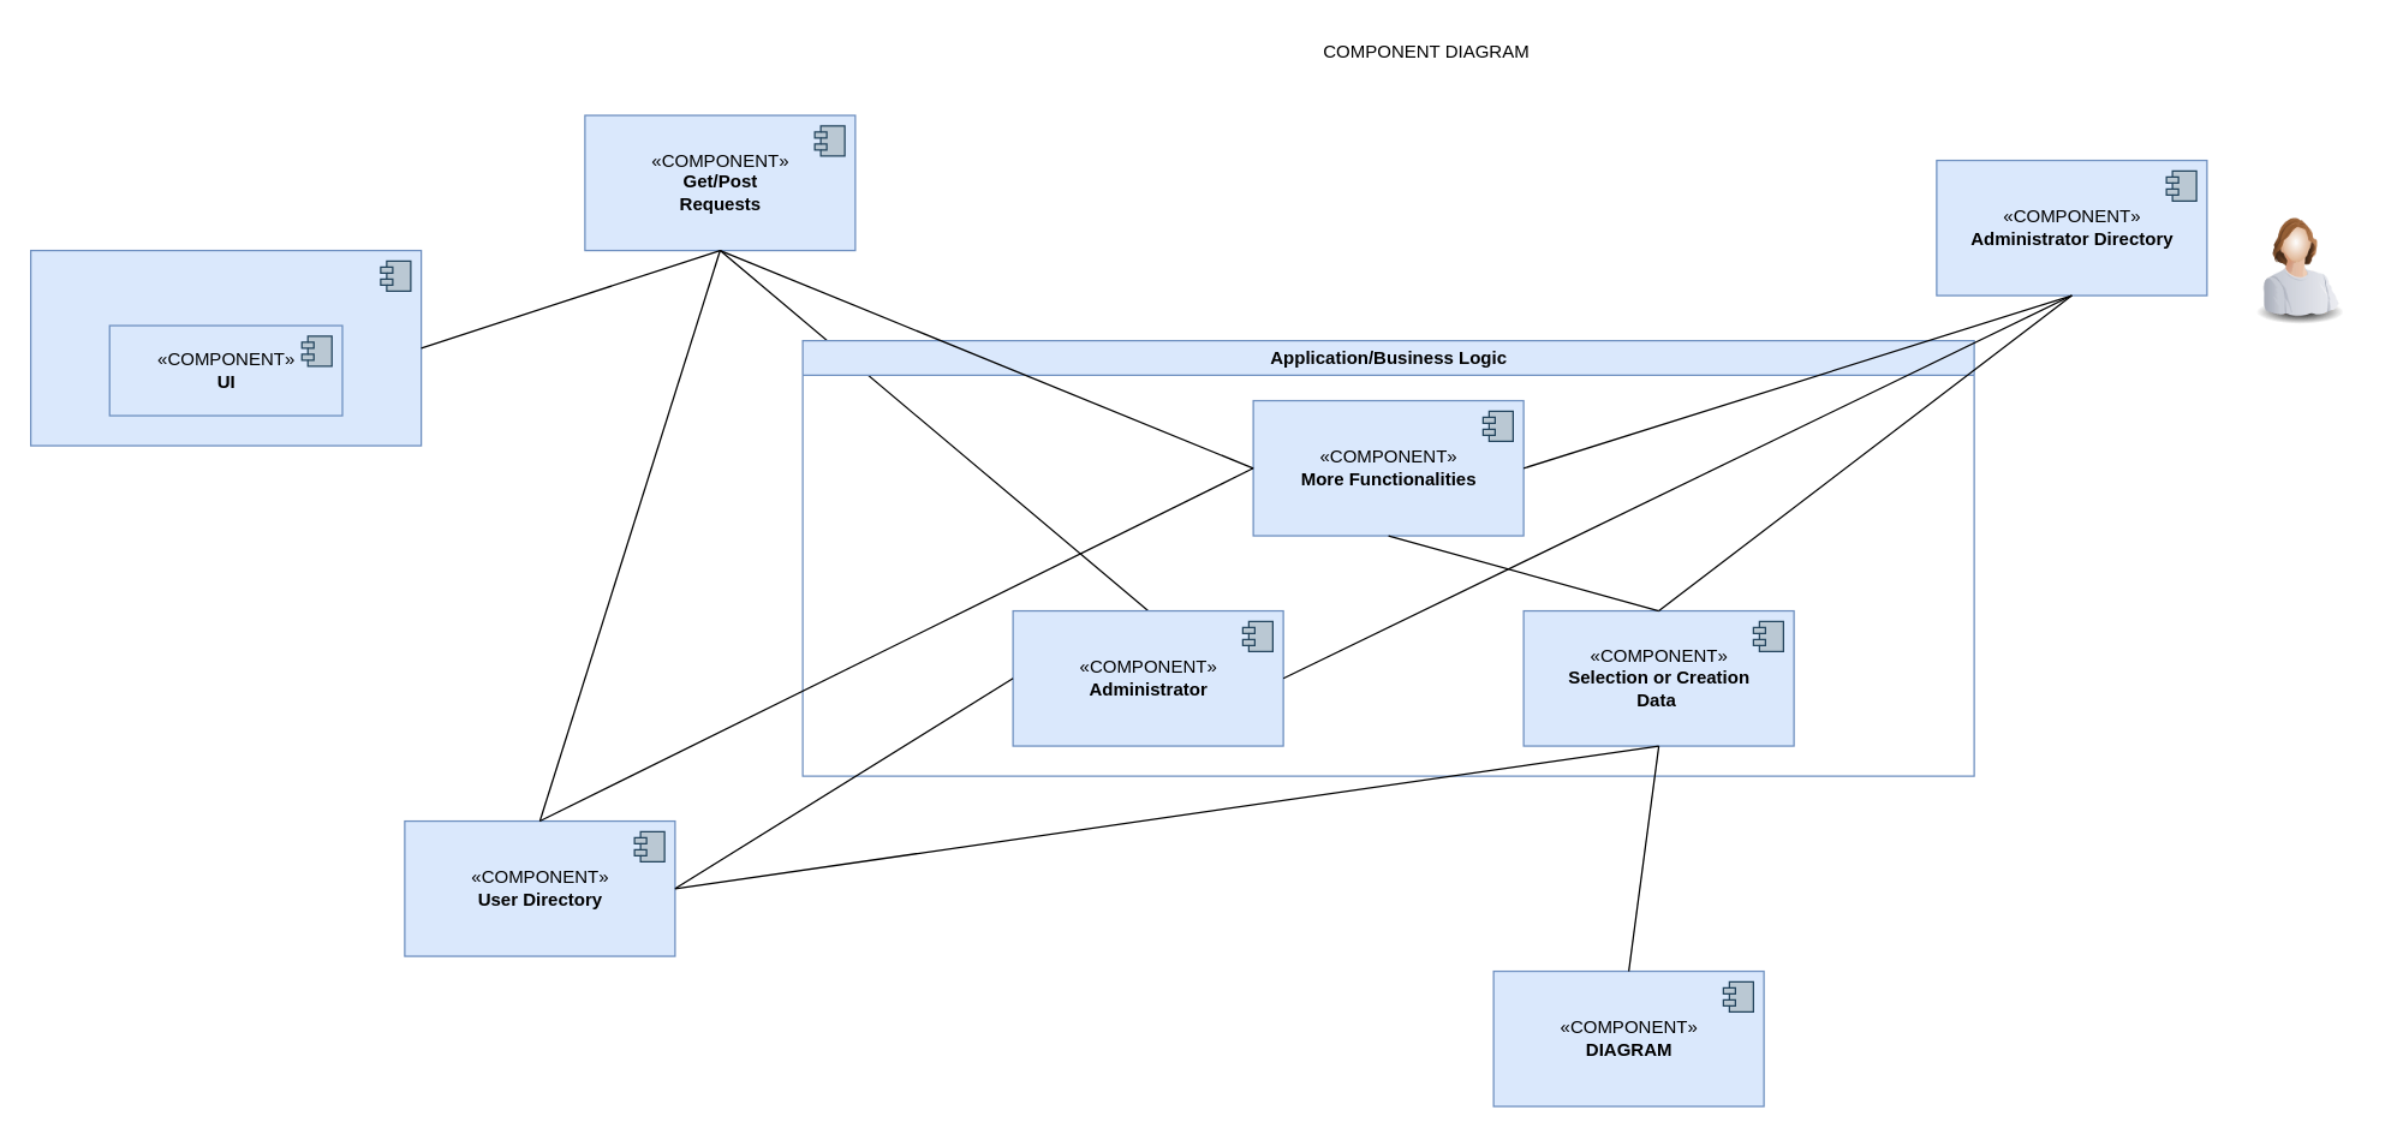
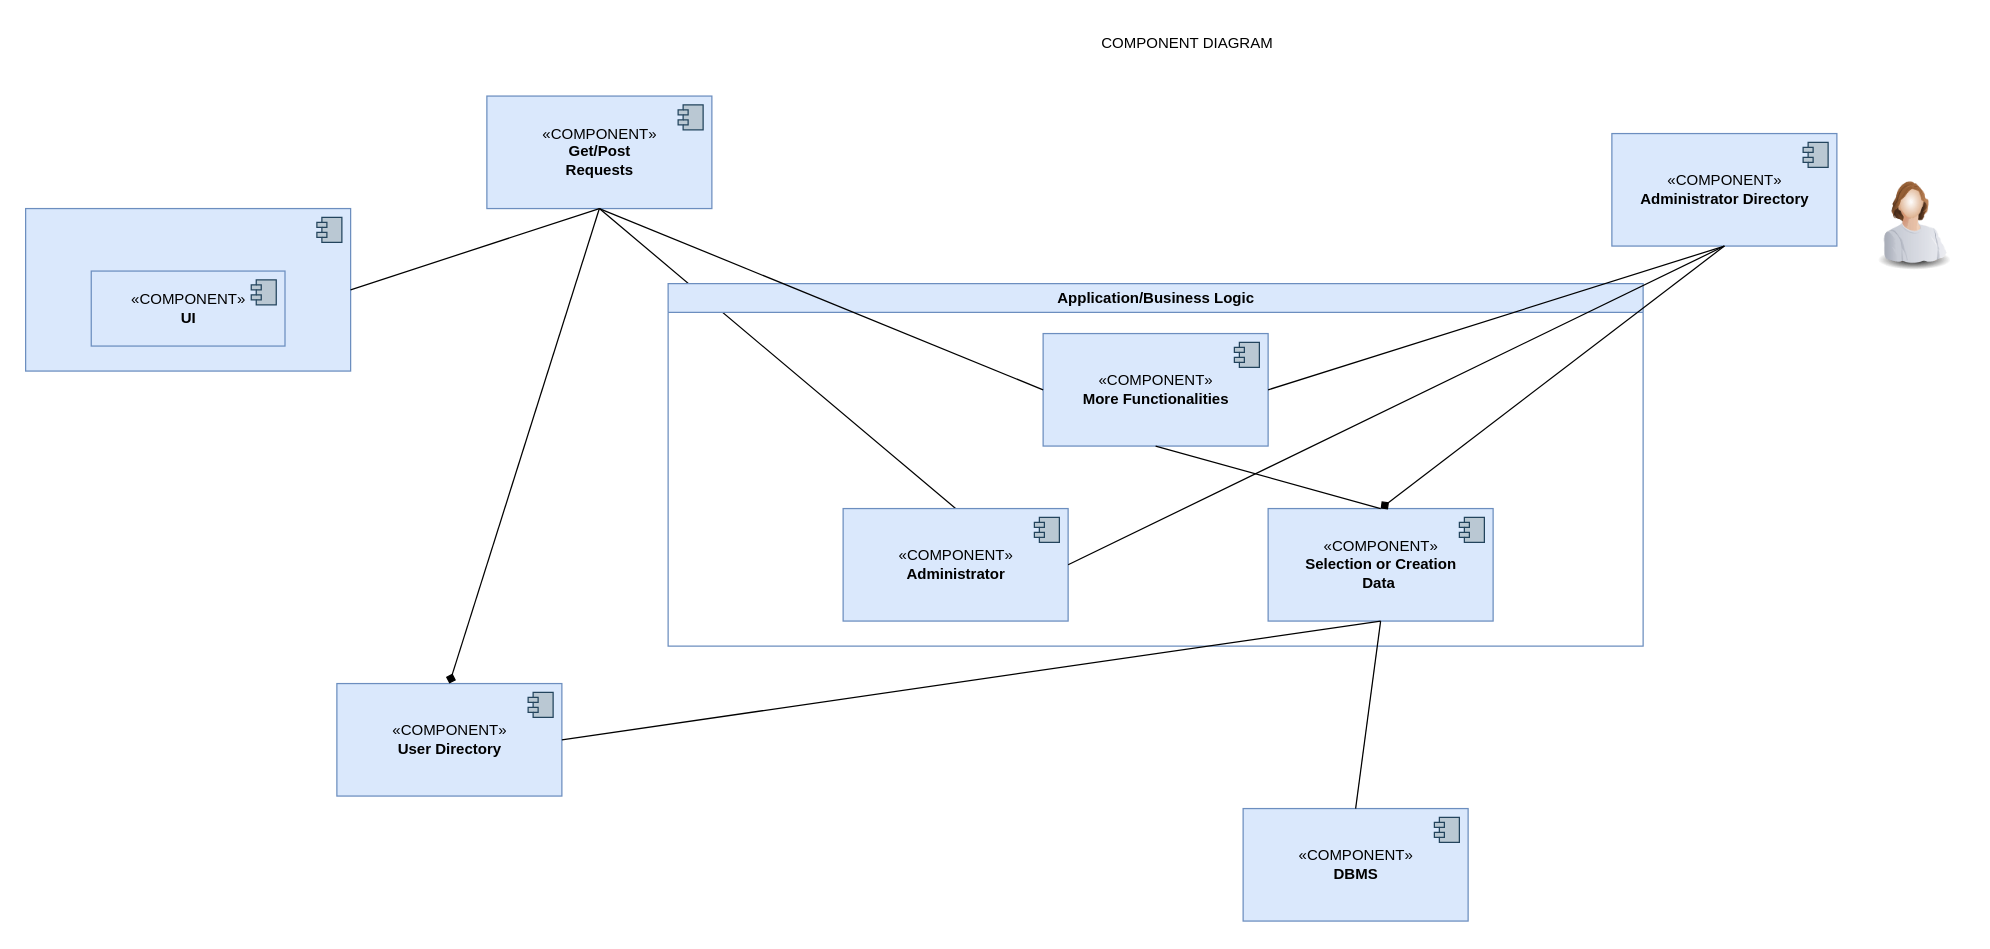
- <mxCell id="32" value="" style="endArrow=none;html=1;exitX=0.5;exitY=1;exitDx=0;exitDy=0;entryX=0.5;entryY=0;entryDx=0;entryDy=0;" edge="1" parent="1" source="11" target="20"><mxGeometry width="50" height="50" relative="1" as="geometry"><mxPoint x="1084" y="106.25" as="sourcePoint" /><mxPoint x="1303" y="231.25" as="targetPoint" /></mxGeometry></mxCell>
+ <mxCell id="32" value="" style="endArrow=diamond;html=1;exitX=0.5;exitY=1;exitDx=0;exitDy=0;entryX=0.5;entryY=0;entryDx=0;entryDy=0;" edge="1" parent="1" source="11" target="20"><mxGeometry width="50" height="50" relative="1" as="geometry"><mxPoint x="1084" y="106.25" as="sourcePoint" /><mxPoint x="1303" y="231.25" as="targetPoint" /></mxGeometry></mxCell>
- <mxCell id="28" value="" style="endArrow=none;html=1;exitX=0.5;exitY=0;exitDx=0;exitDy=0;entryX=0;entryY=0.5;entryDx=0;entryDy=0;" edge="1" parent="1" source="9" target="22"><mxGeometry width="50" height="50" relative="1" as="geometry"><mxPoint x="294" y="346.25" as="sourcePoint" /><mxPoint x="513" y="471.25" as="targetPoint" /></mxGeometry></mxCell>
- <mxCell id="25" value="" style="endArrow=none;html=1;exitX=0.5;exitY=1;exitDx=0;exitDy=0;entryX=0.5;entryY=0;entryDx=0;entryDy=0;" edge="1" parent="1" source="7" target="9"><mxGeometry width="50" height="50" relative="1" as="geometry"><mxPoint x="434" y="256.25" as="sourcePoint" /><mxPoint x="394" y="416.25" as="targetPoint" /></mxGeometry></mxCell>
+ <mxCell id="25" value="" style="endArrow=diamond;html=1;exitX=0.5;exitY=1;exitDx=0;exitDy=0;entryX=0.5;entryY=0;entryDx=0;entryDy=0;" edge="1" parent="1" source="7" target="9"><mxGeometry width="50" height="50" relative="1" as="geometry"><mxPoint x="434" y="256.25" as="sourcePoint" /><mxPoint x="394" y="416.25" as="targetPoint" /></mxGeometry></mxCell>
- <mxCell id="26" value="" style="endArrow=none;html=1;exitX=1;exitY=0.5;exitDx=0;exitDy=0;entryX=0;entryY=0.5;entryDx=0;entryDy=0;" edge="1" parent="1" source="9" target="18"><mxGeometry width="50" height="50" relative="1" as="geometry"><mxPoint x="464" y="646.25" as="sourcePoint" /><mxPoint x="683" y="771.25" as="targetPoint" /></mxGeometry></mxCell>
- <mxCell id="13" value="«COMPONENT»&lt;br&gt;&lt;b&gt;DIAGRAM&lt;br&gt;&lt;/b&gt;" style="html=1;dropTarget=0;strokeColor=#6c8ebf;fillColor=#dae8fc;" vertex="1" parent="1"><mxGeometry x="994" y="646.25" width="180" height="90" as="geometry" /></mxCell>
+ <mxCell id="13" value="«COMPONENT»&lt;br&gt;&lt;b&gt;DBMS&lt;br&gt;&lt;/b&gt;" style="html=1;dropTarget=0;strokeColor=#6c8ebf;fillColor=#dae8fc;" vertex="1" parent="1"><mxGeometry x="994" y="646.25" width="180" height="90" as="geometry" /></mxCell>
